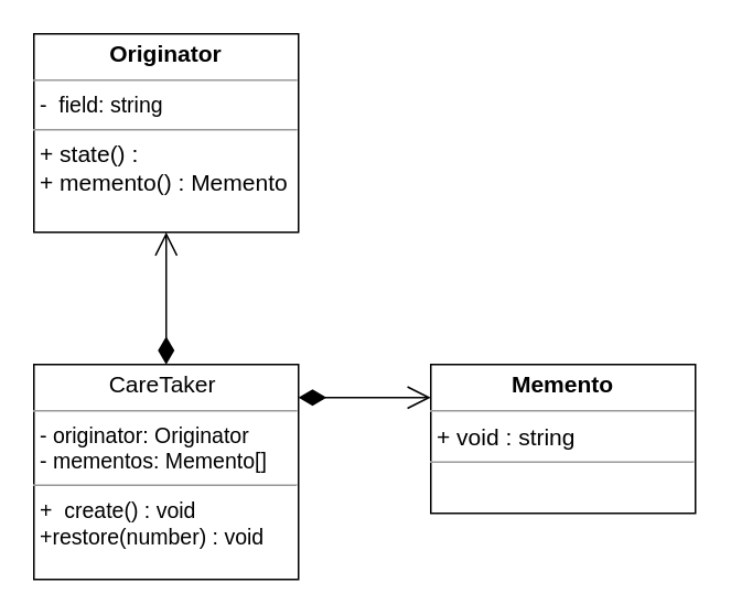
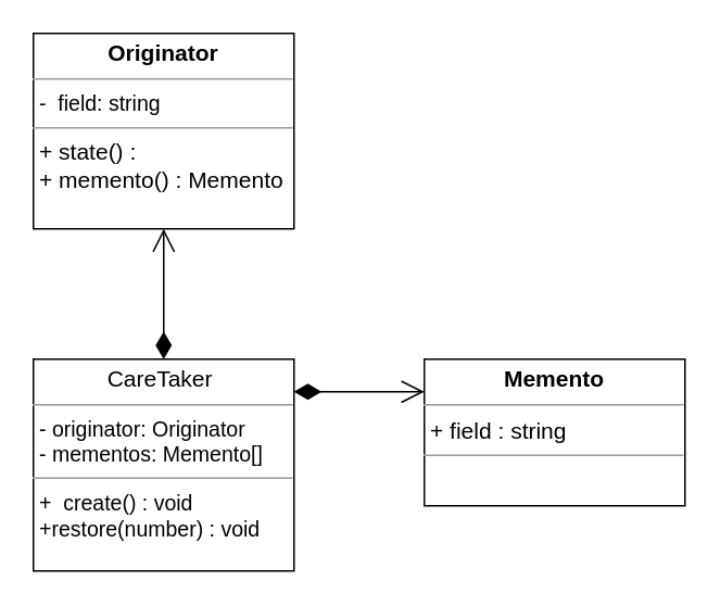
- <mxCell id="2" value="&lt;p style=&quot;margin: 4px 0px 0px ; text-align: center ; font-size: 14px&quot;&gt;&lt;font style=&quot;font-size: 14px&quot;&gt;&lt;b&gt;Memento&lt;/b&gt;&lt;br&gt;&lt;/font&gt;&lt;/p&gt;&lt;hr size=&quot;1&quot; style=&quot;font-size: 14px&quot;&gt;&lt;p style=&quot;margin: 0px ; margin-left: 4px&quot;&gt;&lt;span style=&quot;font-size: 14px&quot;&gt;+ void : string&lt;/span&gt;&lt;br&gt;&lt;/p&gt;&lt;hr size=&quot;1&quot;&gt;&lt;p style=&quot;margin: 0px ; margin-left: 4px&quot;&gt;&lt;br&gt;&lt;/p&gt;" style="verticalAlign=top;align=left;overflow=fill;fontSize=12;fontFamily=Helvetica;html=1;" vertex="1" parent="1"><mxGeometry x="260" y="220" width="160" height="90" as="geometry" /></mxCell>
+ <mxCell id="2" value="&lt;p style=&quot;margin: 4px 0px 0px ; text-align: center ; font-size: 14px&quot;&gt;&lt;font style=&quot;font-size: 14px&quot;&gt;&lt;b&gt;Memento&lt;/b&gt;&lt;br&gt;&lt;/font&gt;&lt;/p&gt;&lt;hr size=&quot;1&quot; style=&quot;font-size: 14px&quot;&gt;&lt;p style=&quot;margin: 0px ; margin-left: 4px&quot;&gt;&lt;span style=&quot;font-size: 14px&quot;&gt;+ field : string&lt;/span&gt;&lt;br&gt;&lt;/p&gt;&lt;hr size=&quot;1&quot;&gt;&lt;p style=&quot;margin: 0px ; margin-left: 4px&quot;&gt;&lt;br&gt;&lt;/p&gt;" style="verticalAlign=top;align=left;overflow=fill;fontSize=12;fontFamily=Helvetica;html=1;" vertex="1" parent="1"><mxGeometry x="260" y="220" width="160" height="90" as="geometry" /></mxCell>
